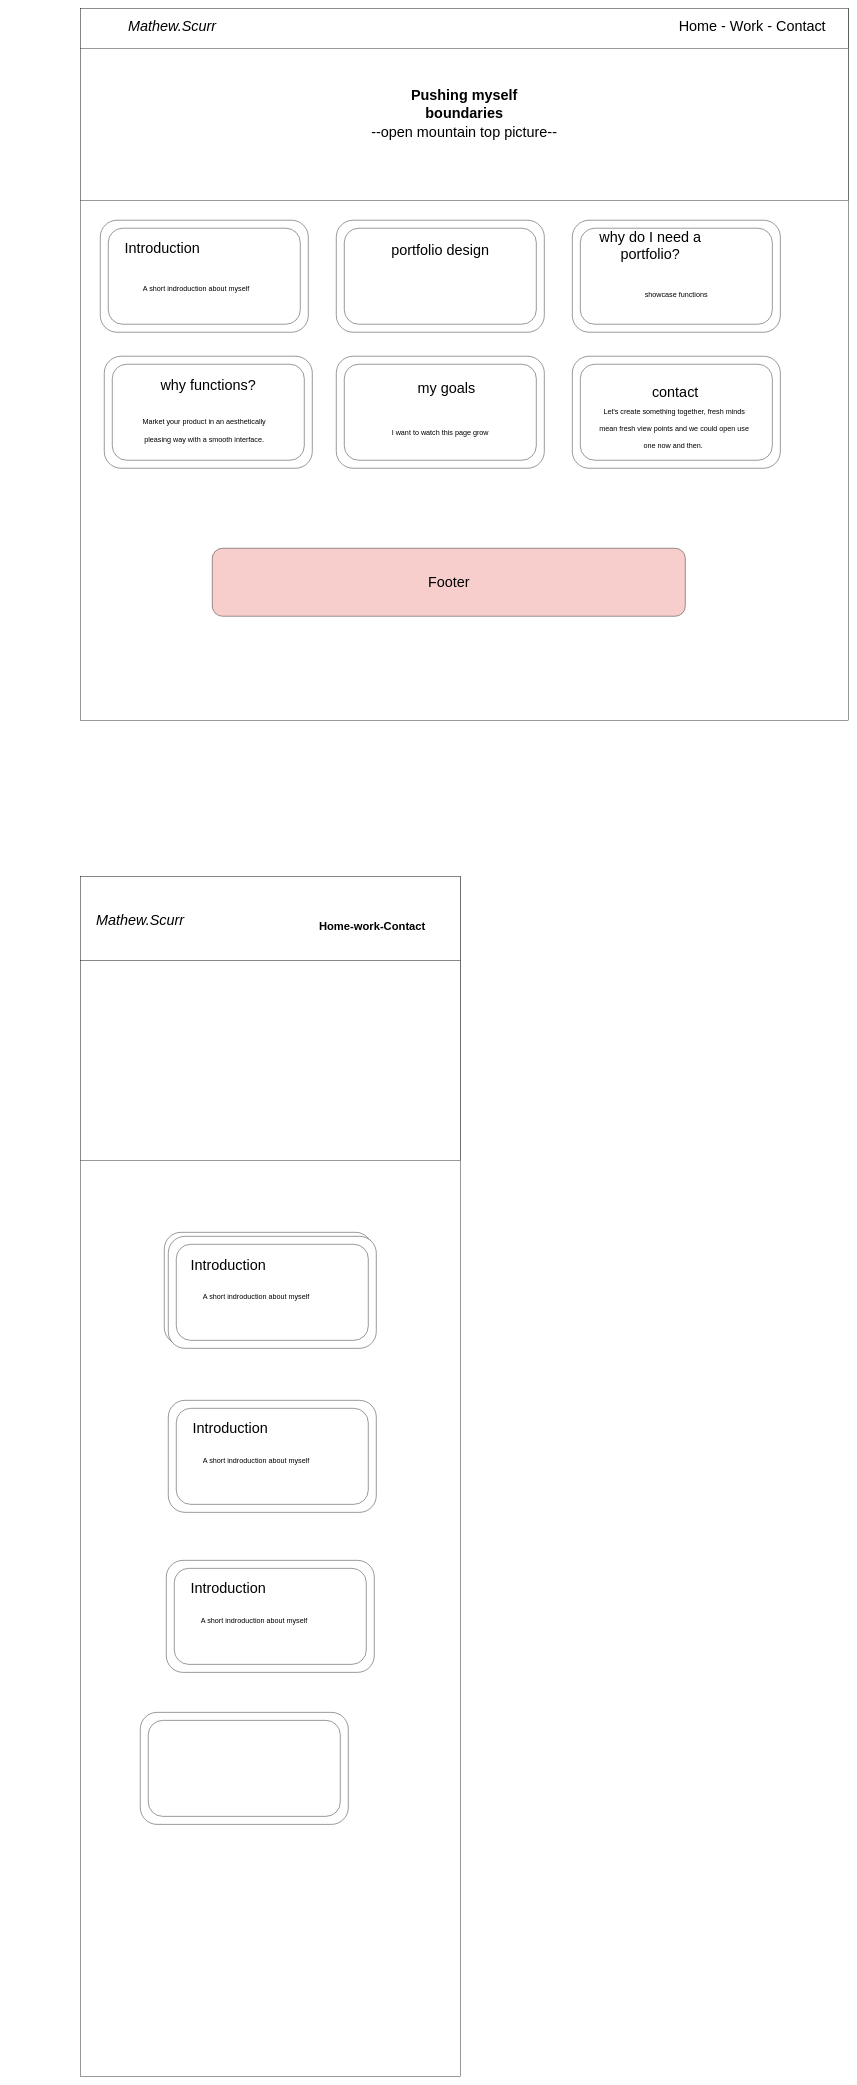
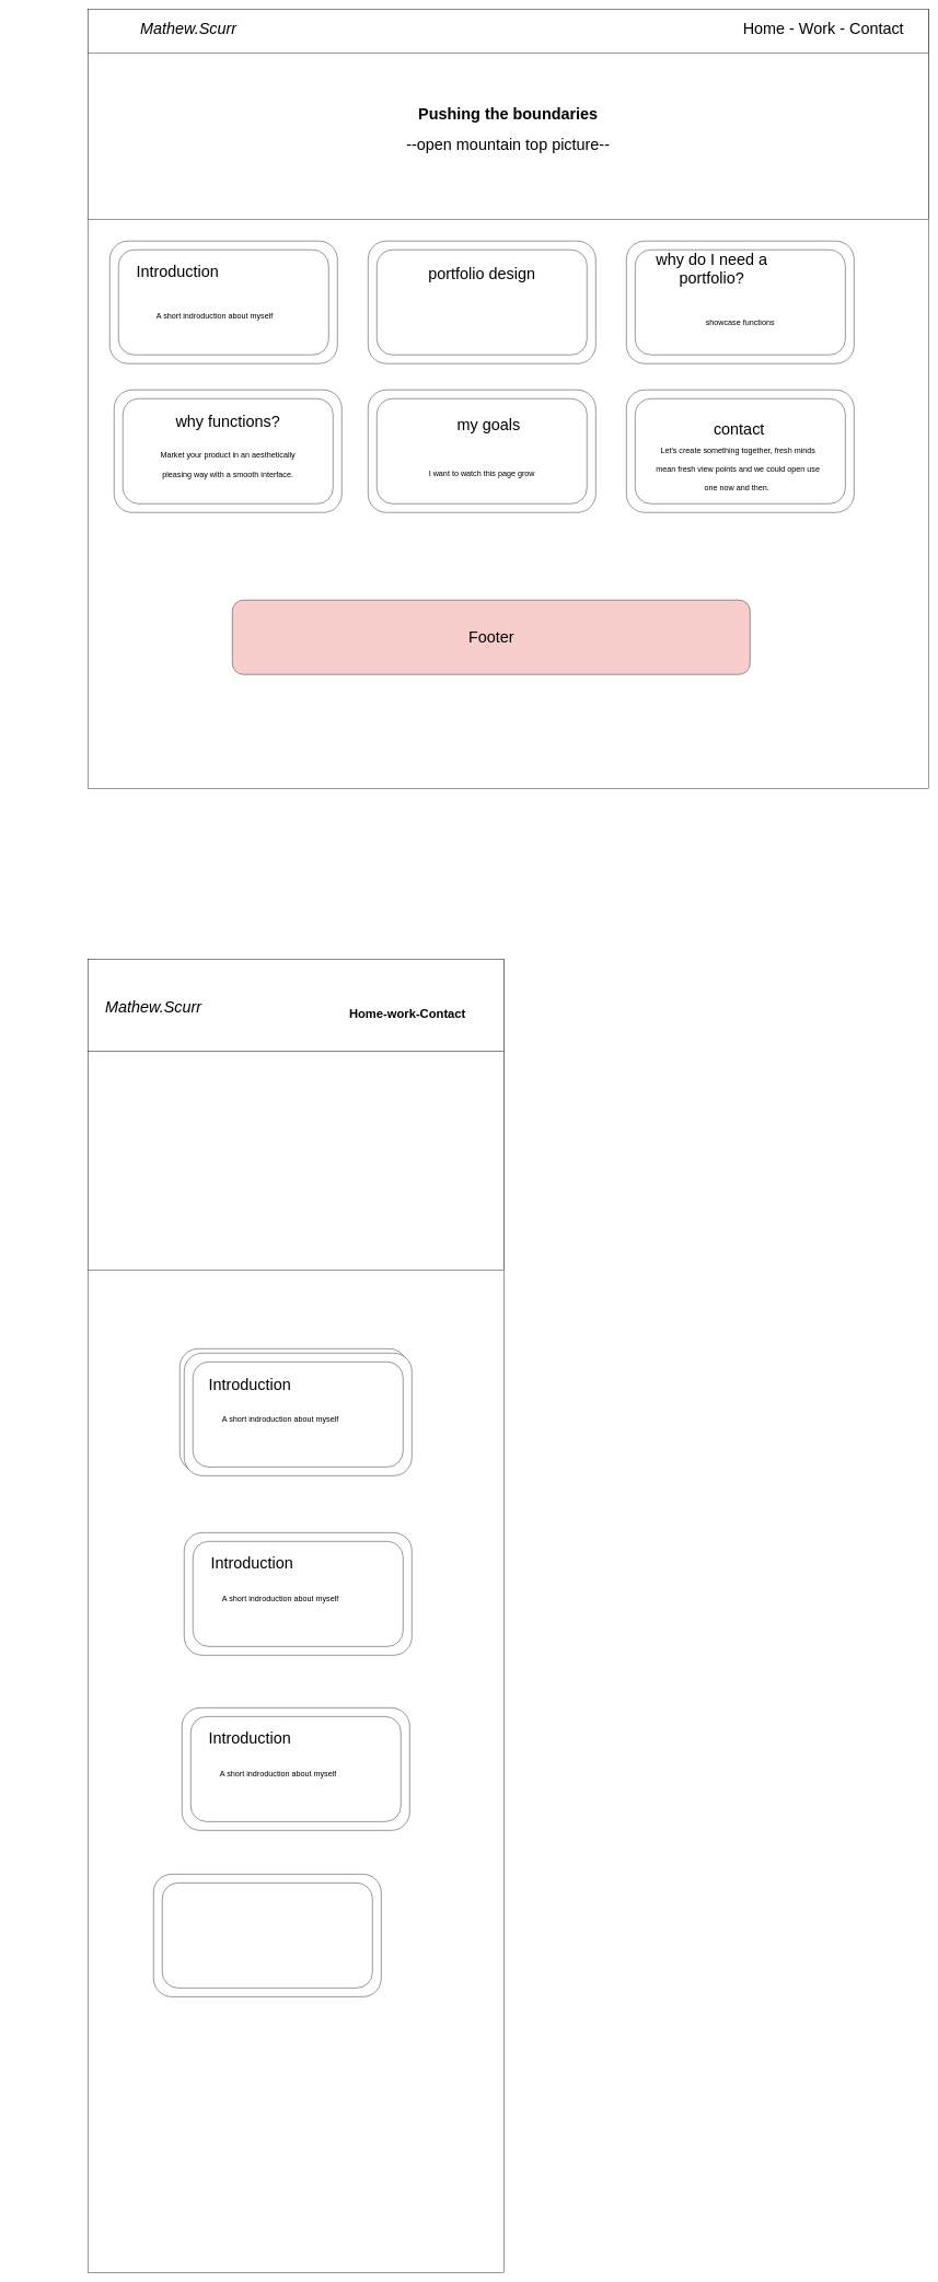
- <mxCell id="8" value="Pushing myself boundaries" style="text;strokeColor=none;fillColor=none;align=center;verticalAlign=middle;whiteSpace=wrap;rounded=0;fontSize=36;fontStyle=1;html=1;" parent="1" vertex="1"><mxGeometry x="935" y="205" width="450" height="110" as="geometry" /></mxCell>
+ <mxCell id="8" value="Pushing the boundaries" style="text;strokeColor=none;fillColor=none;align=center;verticalAlign=middle;whiteSpace=wrap;rounded=0;fontSize=36;fontStyle=1;html=1;" parent="1" vertex="1"><mxGeometry x="935" y="205" width="450" height="110" as="geometry" /></mxCell>
- <mxCell id="28" value="&lt;font style=&quot;font-size: 18px&quot;&gt;Market your product in an aesthetically pleasing way with a smooth interface.&lt;/font&gt;" style="text;html=1;strokeColor=none;fillColor=none;align=center;verticalAlign=middle;whiteSpace=wrap;rounded=0;fontSize=36;" parent="1" vertex="1"><mxGeometry x="320" y="1025" width="380" height="90" as="geometry" /></mxCell>
+ <mxCell id="28" value="&lt;font style=&quot;font-size: 18px&quot;&gt;Market your product in an aesthetically pleasing way with a smooth interface.&lt;/font&gt;" style="text;html=1;strokeColor=none;fillColor=none;align=center;verticalAlign=middle;whiteSpace=wrap;rounded=0;fontSize=36;" parent="1" vertex="1"><mxGeometry x="330" y="1010" width="380" height="90" as="geometry" /></mxCell>
